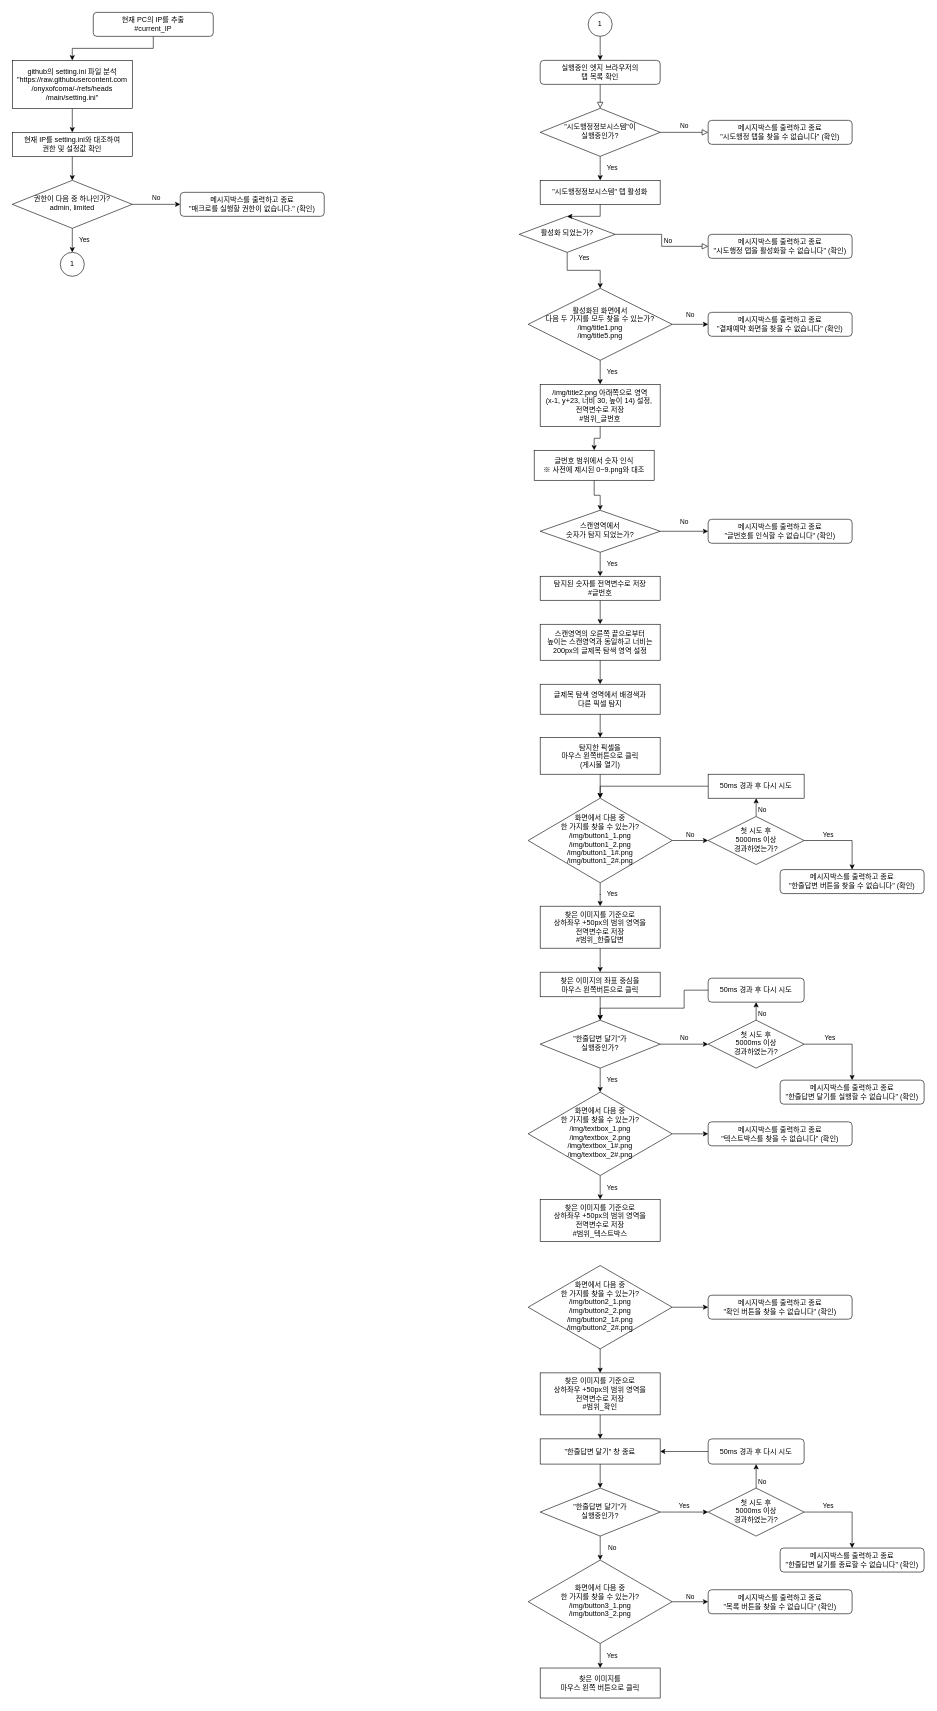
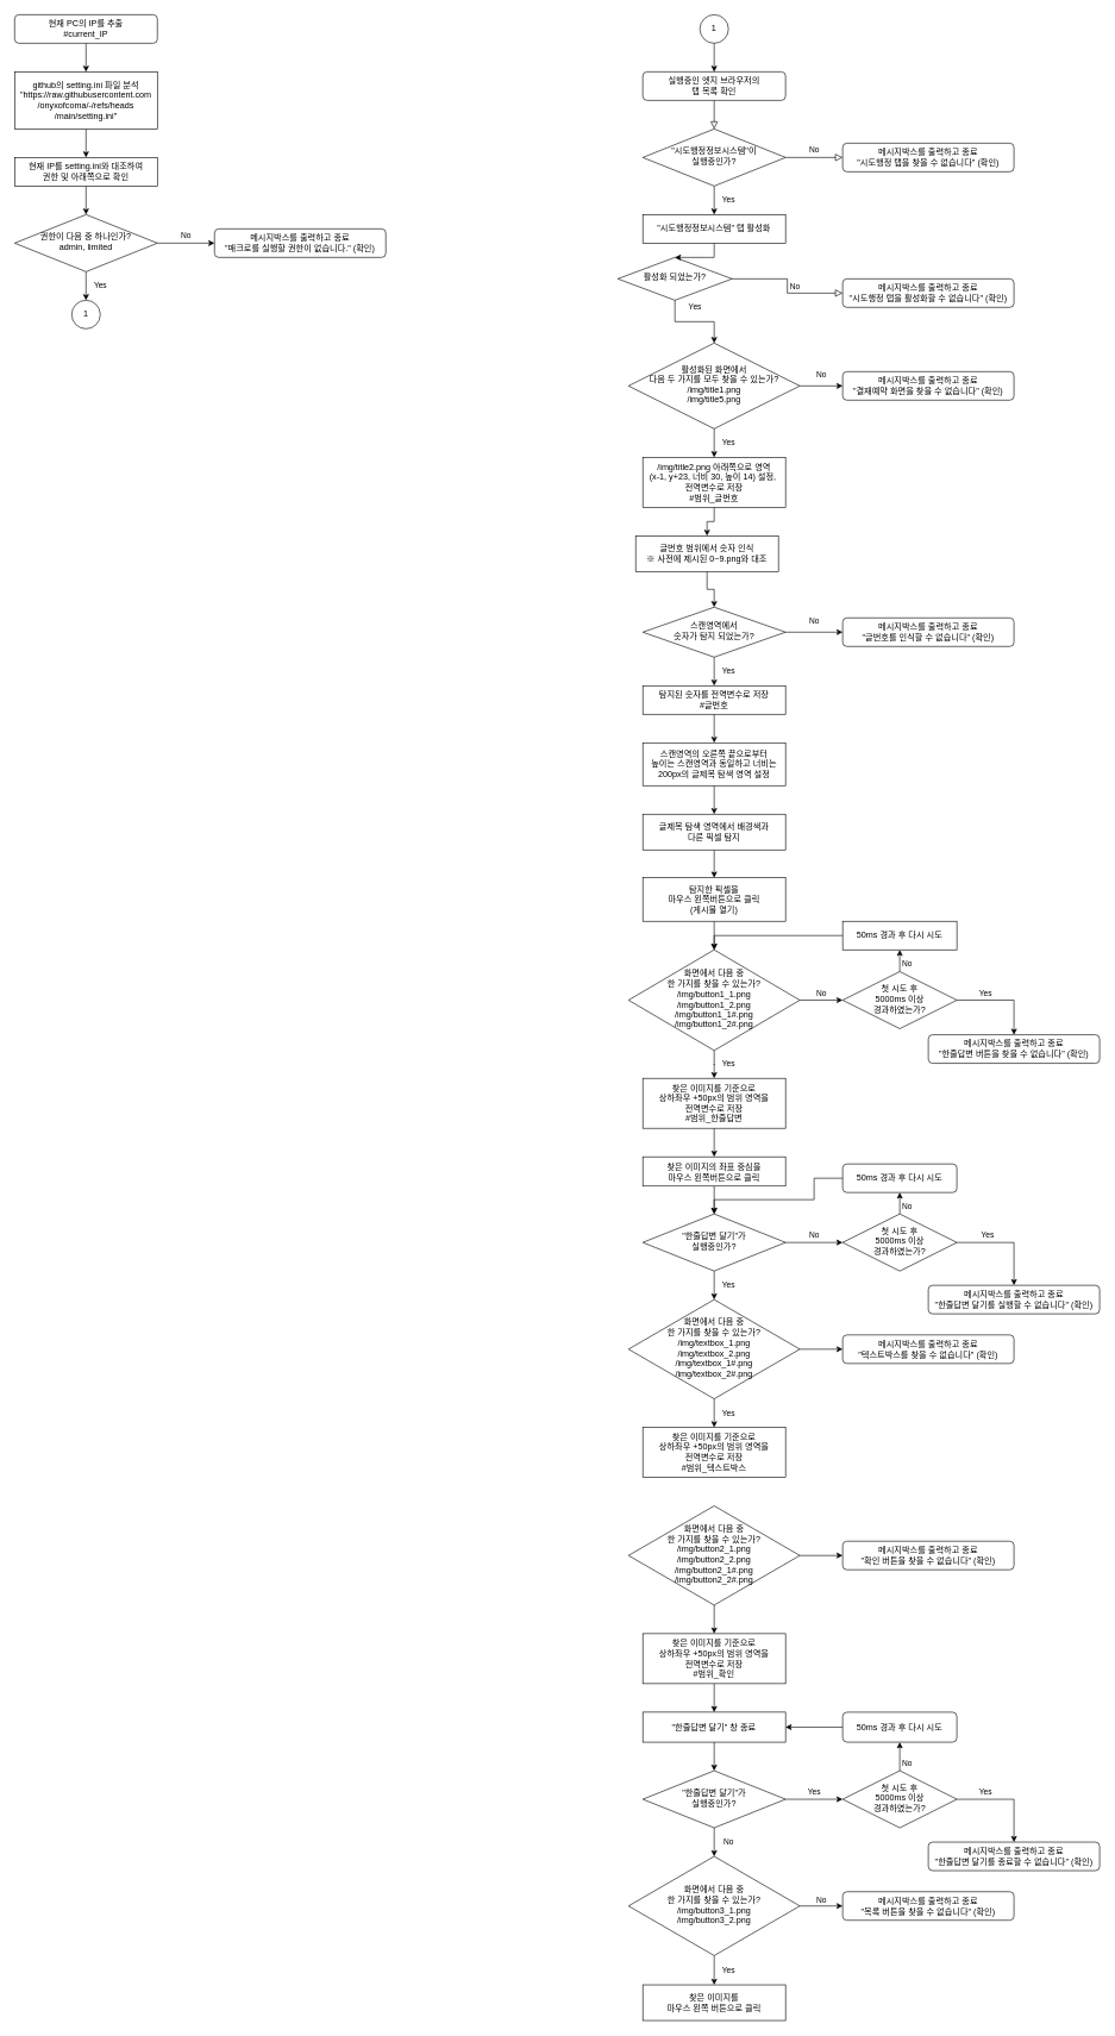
- <mxCell id="84" value="현재 PC의 IP를 추출&lt;div&gt;#current_IP&lt;/div&gt;" style="rounded=1;whiteSpace=wrap;html=1;fontSize=12;glass=0;strokeWidth=1;shadow=0;" vertex="1" parent="1"><mxGeometry x="155" y="20" width="200" height="40" as="geometry" /></mxCell>
+ <mxCell id="84" value="현재 PC의 IP를 추출&lt;div&gt;#current_IP&lt;/div&gt;" style="rounded=1;whiteSpace=wrap;html=1;fontSize=12;glass=0;strokeWidth=1;shadow=0;" vertex="1" parent="1"><mxGeometry x="20" y="20" width="200" height="40" as="geometry" /></mxCell>
- <mxCell id="91" value="현재 IP를 setting.ini와 대조하여 &lt;br&gt;권한 및 설정값 확인" style="rounded=0;whiteSpace=wrap;html=1;fontSize=12;glass=0;strokeWidth=1;shadow=0;" vertex="1" parent="1"><mxGeometry x="20" y="220" width="200" height="40" as="geometry" /></mxCell>
+ <mxCell id="91" value="현재 IP를 setting.ini와 대조하여 &lt;br&gt;권한 및 아래쪽으로 확인" style="rounded=0;whiteSpace=wrap;html=1;fontSize=12;glass=0;strokeWidth=1;shadow=0;" vertex="1" parent="1"><mxGeometry x="20" y="220" width="200" height="40" as="geometry" /></mxCell>
